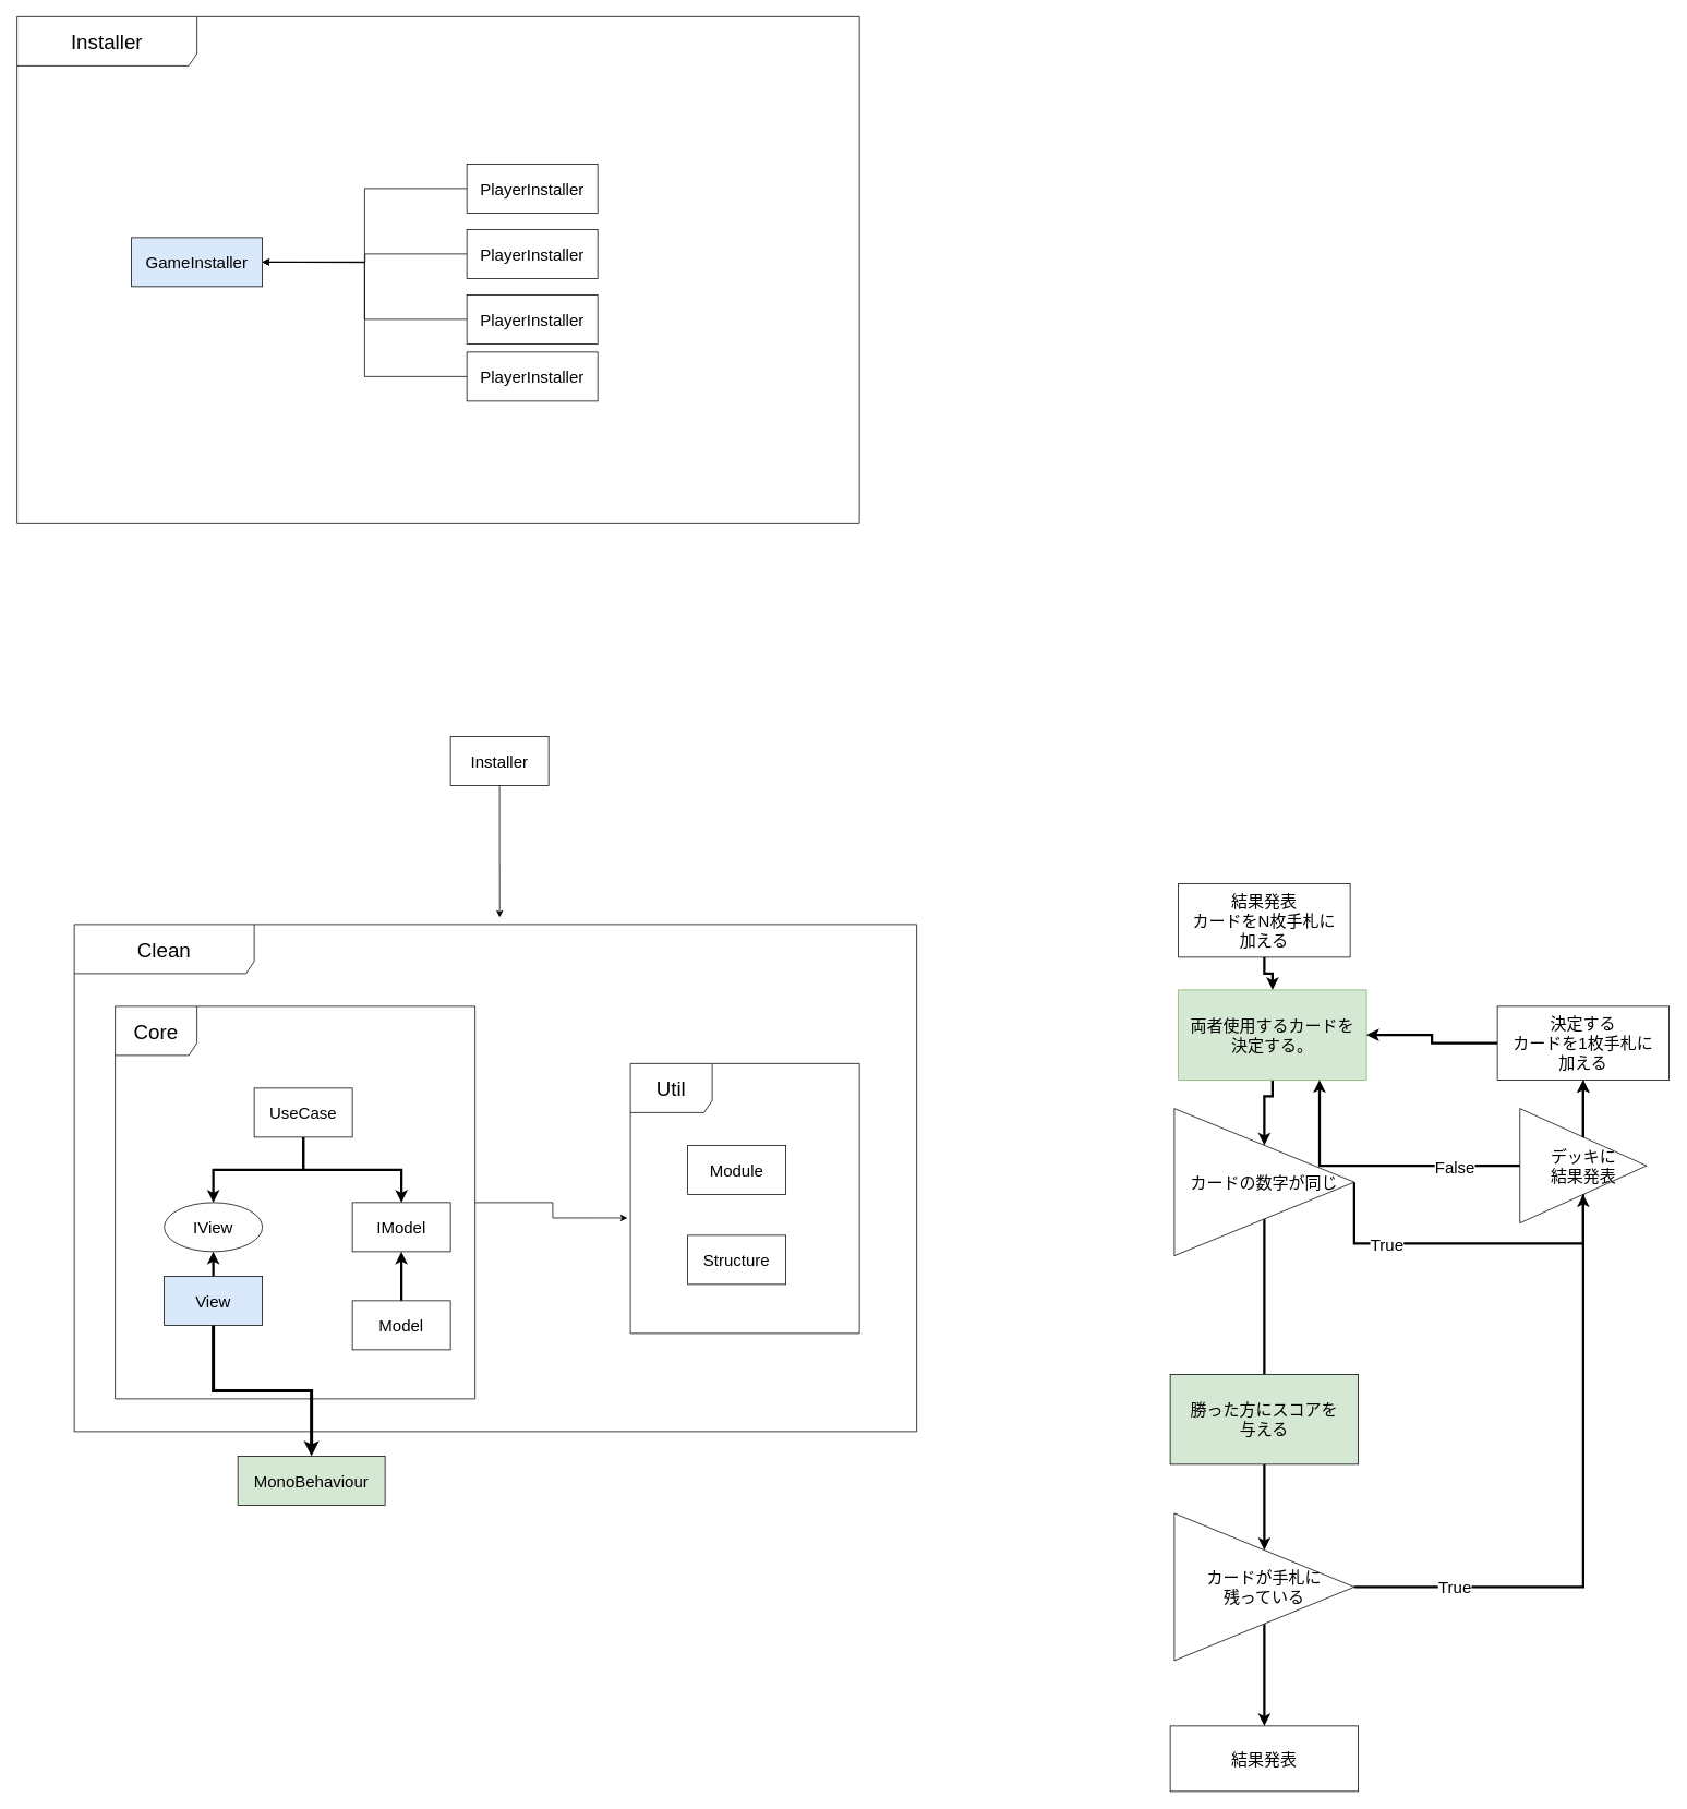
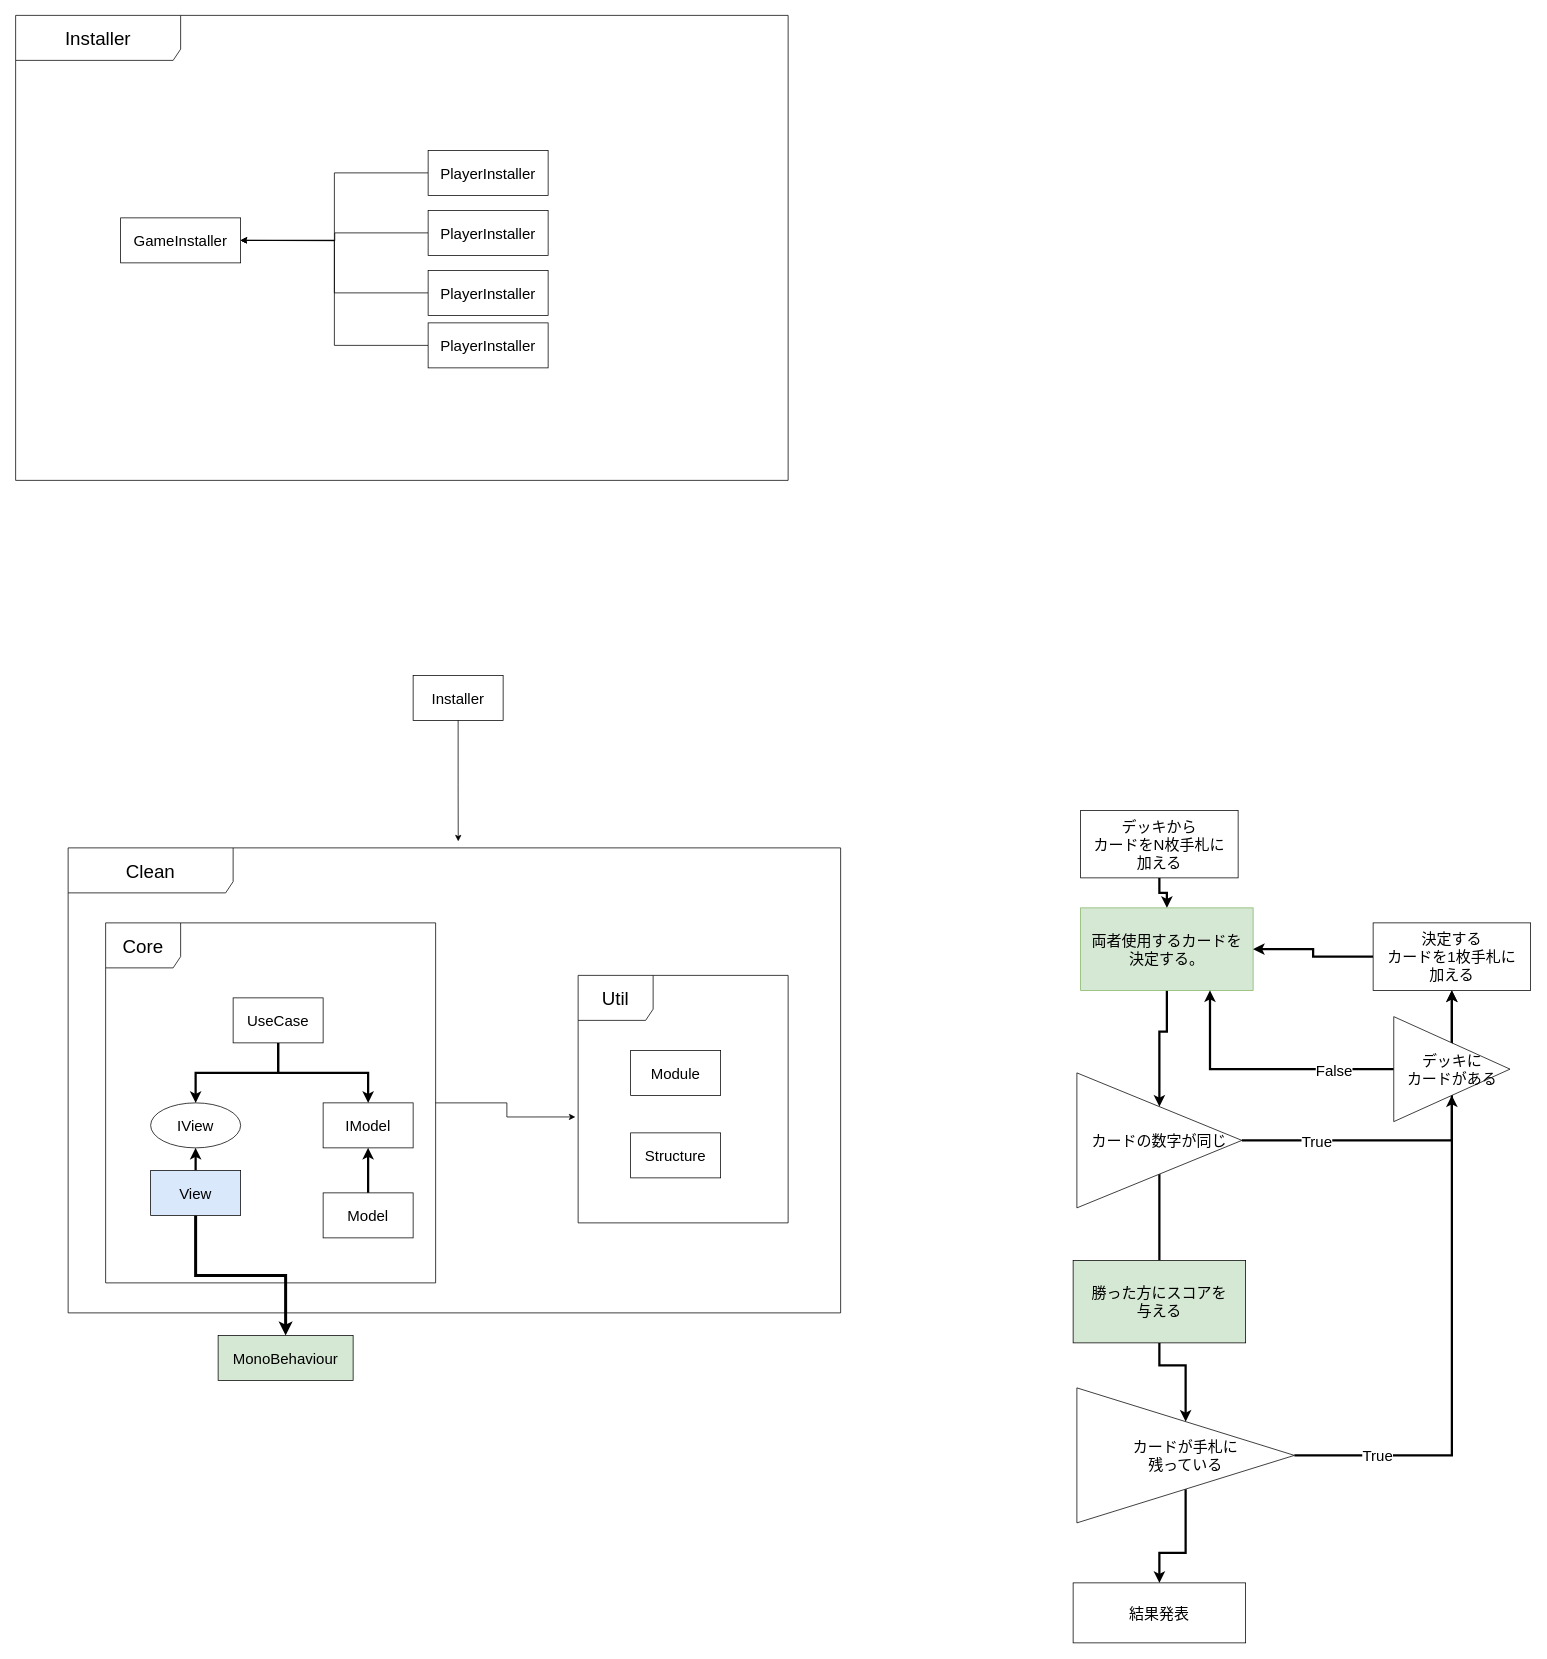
- <mxCell id="43" value="GameInstaller" style="rounded=0;whiteSpace=wrap;html=1;fontSize=20;fillColor=#dae8fc;" parent="1" vertex="1"><mxGeometry x="160" y="290" width="160" height="60" as="geometry" /></mxCell>
+ <mxCell id="43" value="GameInstaller" style="rounded=0;whiteSpace=wrap;html=1;fontSize=20;" parent="1" vertex="1"><mxGeometry x="160" y="290" width="160" height="60" as="geometry" /></mxCell>
- <mxCell id="9" value="結果発表&lt;br&gt;カードをN枚手札に&lt;br&gt;加える" style="rounded=0;whiteSpace=wrap;html=1;fontSize=20;" parent="1" vertex="1"><mxGeometry x="1440" y="1080" width="210" height="90" as="geometry" /></mxCell>
+ <mxCell id="9" value="デッキから&lt;br&gt;カードをN枚手札に&lt;br&gt;加える" style="rounded=0;whiteSpace=wrap;html=1;fontSize=20;" parent="1" vertex="1"><mxGeometry x="1440" y="1080" width="210" height="90" as="geometry" /></mxCell>
- <mxCell id="27" value="デッキに&lt;br&gt;結果発表" style="triangle;whiteSpace=wrap;html=1;rounded=0;strokeColor=default;align=center;verticalAlign=middle;fontFamily=Helvetica;fontSize=20;fontColor=default;fillColor=default;" parent="1" vertex="1"><mxGeometry x="1857.5" y="1355" width="155" height="140" as="geometry" /></mxCell>
+ <mxCell id="27" value="デッキに&lt;br&gt;カードがある" style="triangle;whiteSpace=wrap;html=1;rounded=0;strokeColor=default;align=center;verticalAlign=middle;fontFamily=Helvetica;fontSize=20;fontColor=default;fillColor=default;" parent="1" vertex="1"><mxGeometry x="1857.5" y="1355" width="155" height="140" as="geometry" /></mxCell>
- <mxCell id="15" value="カードの数字が同じ" style="triangle;whiteSpace=wrap;html=1;rounded=0;strokeColor=default;align=center;verticalAlign=middle;fontFamily=Helvetica;fontSize=20;fontColor=default;fillColor=default;" parent="1" vertex="1"><mxGeometry x="1435" y="1355" width="220" height="180" as="geometry" /></mxCell>
+ <mxCell id="15" value="カードの数字が同じ" style="triangle;whiteSpace=wrap;html=1;rounded=0;strokeColor=default;align=center;verticalAlign=middle;fontFamily=Helvetica;fontSize=20;fontColor=default;fillColor=default;" parent="1" vertex="1"><mxGeometry x="1435" y="1430" width="220" height="180" as="geometry" /></mxCell>
- <mxCell id="20" value="カードが手札に&lt;br&gt;残っている" style="triangle;whiteSpace=wrap;html=1;rounded=0;strokeColor=default;align=center;verticalAlign=middle;fontFamily=Helvetica;fontSize=20;fontColor=default;fillColor=default;" parent="1" vertex="1"><mxGeometry x="1435" y="1850" width="220" height="180" as="geometry" /></mxCell>
+ <mxCell id="20" value="カードが手札に&lt;br&gt;残っている" style="triangle;whiteSpace=wrap;html=1;rounded=0;strokeColor=default;align=center;verticalAlign=middle;fontFamily=Helvetica;fontSize=20;fontColor=default;fillColor=default;" parent="1" vertex="1"><mxGeometry x="1435" y="1850" width="290" height="180" as="geometry" /></mxCell>
